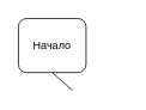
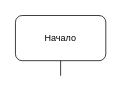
- <mxCell id="2" value="Начало" style="rounded=1;whiteSpace=wrap;html=1;" parent="1" vertex="1"><mxGeometry x="20" y="20" width="75" height="60" as="geometry" /></mxCell>
+ <mxCell id="2" value="Начало" style="rounded=1;whiteSpace=wrap;html=1;" parent="1" vertex="1"><mxGeometry x="20" y="20" width="120" height="60" as="geometry" /></mxCell>
